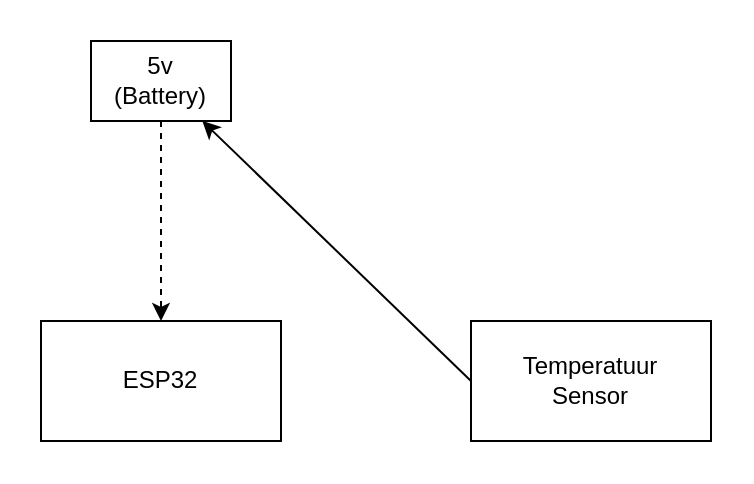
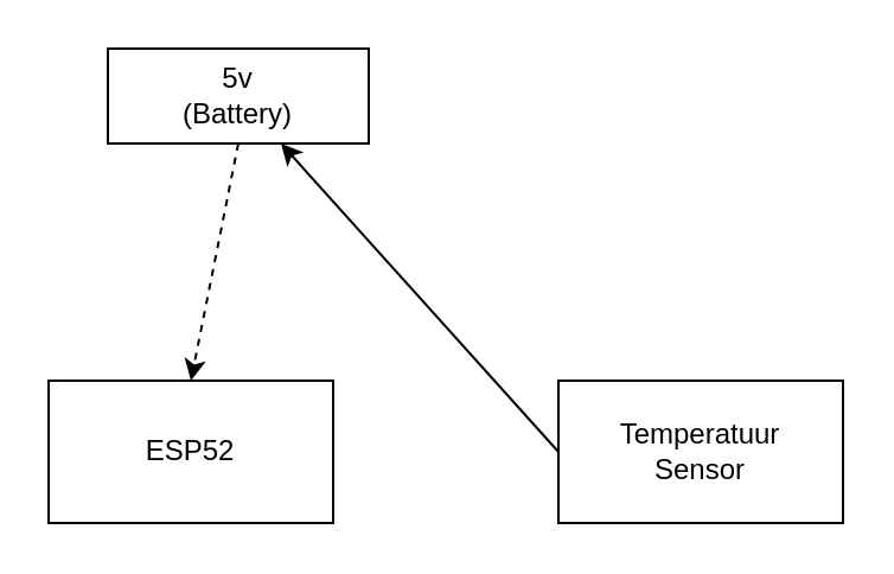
- <mxCell id="4" value="5v&lt;br&gt;(Battery)" style="rounded=0;whiteSpace=wrap;html=1;" vertex="1" parent="1"><mxGeometry x="45" y="20" width="70" height="40" as="geometry" /></mxCell>
+ <mxCell id="4" value="5v&lt;br&gt;(Battery)" style="rounded=0;whiteSpace=wrap;html=1;" vertex="1" parent="1"><mxGeometry x="45" y="20" width="110" height="40" as="geometry" /></mxCell>
- <mxCell id="2" value="ESP32" style="rounded=0;whiteSpace=wrap;html=1;" vertex="1" parent="1"><mxGeometry x="20" y="160" width="120" height="60" as="geometry" /></mxCell>
+ <mxCell id="2" value="ESP52" style="rounded=0;whiteSpace=wrap;html=1;" vertex="1" parent="1"><mxGeometry x="20" y="160" width="120" height="60" as="geometry" /></mxCell>
